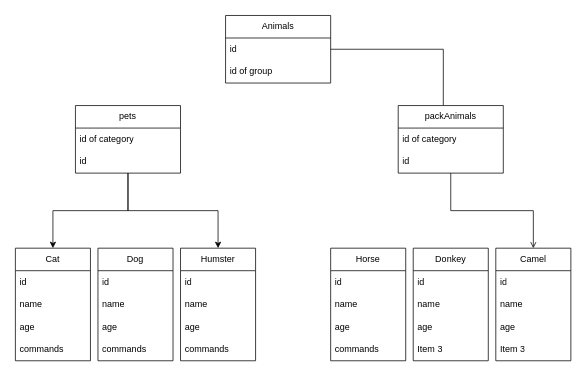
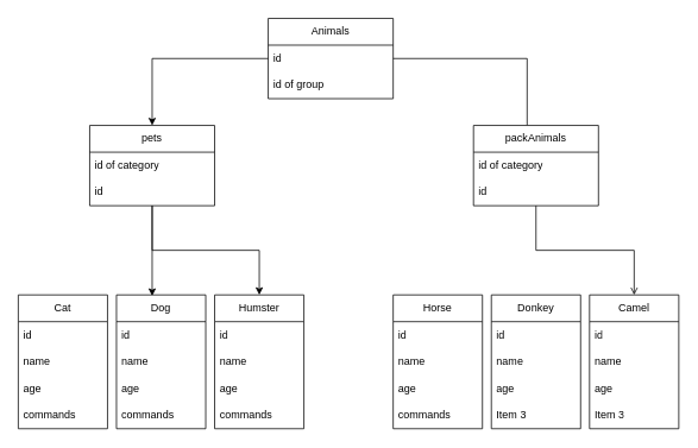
+ <mxCell id="2" value="" style="edgeStyle=orthogonalEdgeStyle;rounded=0;orthogonalLoop=1;jettySize=auto;html=1;entryX=0.5;entryY=0;entryDx=0;entryDy=0;" parent="1" source="4" target="14" edge="1"><mxGeometry relative="1" as="geometry"><mxPoint x="190" y="65" as="targetPoint" /></mxGeometry></mxCell>
- <mxCell id="11" value="" style="edgeStyle=orthogonalEdgeStyle;rounded=0;orthogonalLoop=1;jettySize=auto;html=1;entryX=0.5;entryY=0;entryDx=0;entryDy=0;" parent="1" source="14" target="17" edge="1"><mxGeometry relative="1" as="geometry" /></mxCell>
+ <mxCell id="13" value="" style="edgeStyle=orthogonalEdgeStyle;rounded=0;orthogonalLoop=1;jettySize=auto;html=1;entryX=0.4;entryY=0.008;entryDx=0;entryDy=0;entryPerimeter=0;" parent="1" source="14" target="22" edge="1"><mxGeometry relative="1" as="geometry" /></mxCell>
